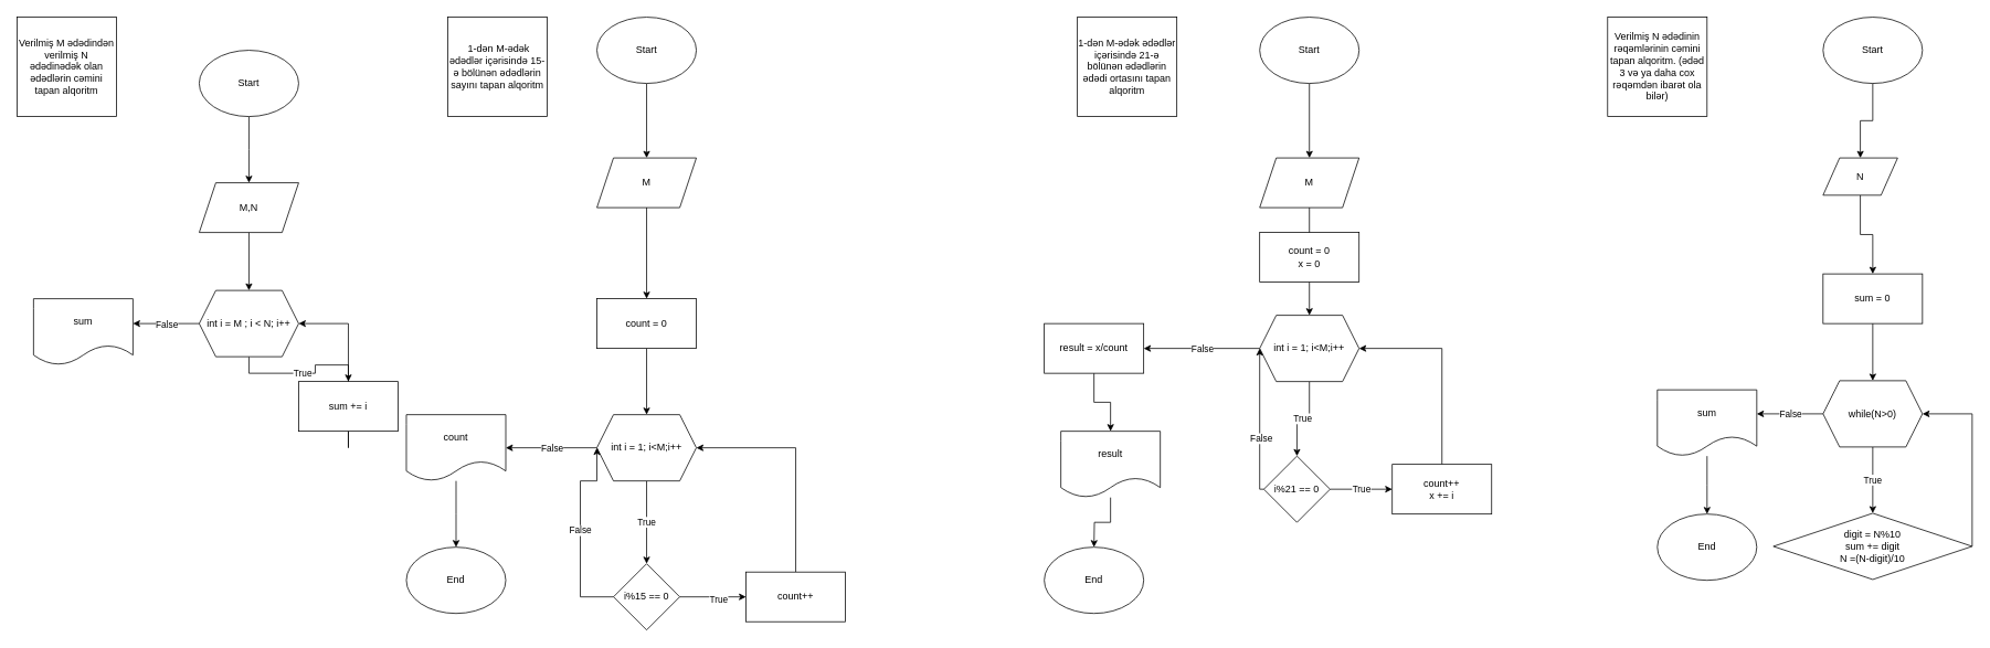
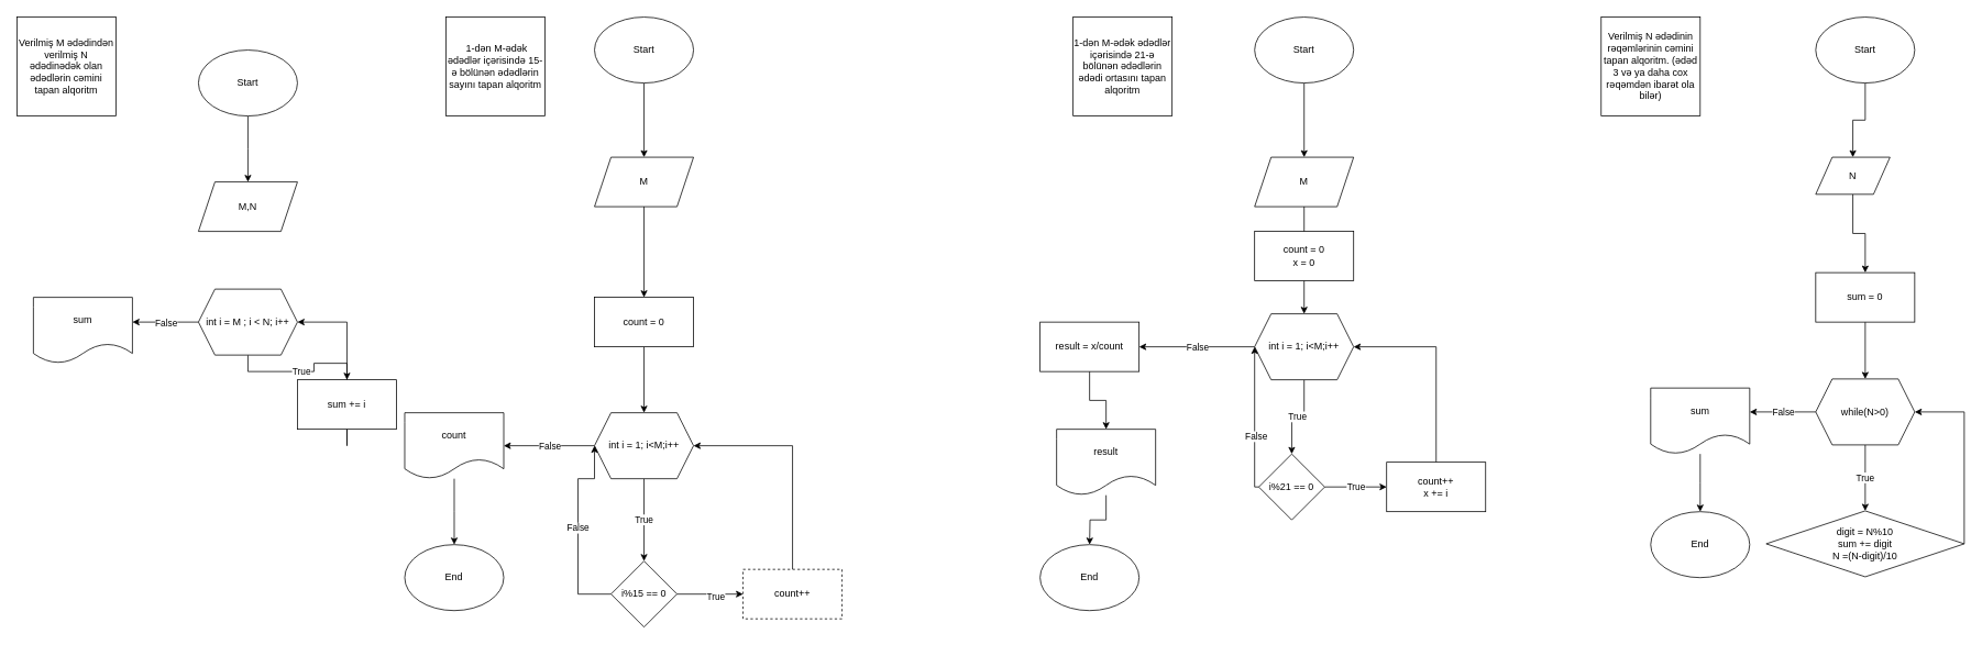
- <mxCell id="5" value="" style="edgeStyle=orthogonalEdgeStyle;rounded=0;orthogonalLoop=1;jettySize=auto;html=1;" edge="1" parent="1" source="6" target="9"><mxGeometry relative="1" as="geometry" /></mxCell>
- <mxCell id="28" value="count++" style="rounded=0;whiteSpace=wrap;html=1;" vertex="1" parent="1"><mxGeometry x="900" y="690" width="120" height="60" as="geometry" /></mxCell>
+ <mxCell id="28" value="count++" style="rounded=0;whiteSpace=wrap;html=1;dashed=1;" vertex="1" parent="1"><mxGeometry x="900" y="690" width="120" height="60" as="geometry" /></mxCell>
